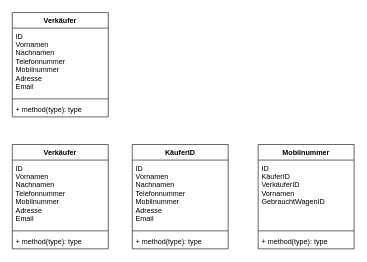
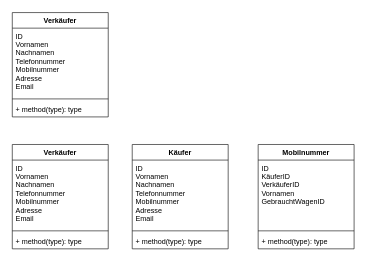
- <mxCell id="6" value="KäuferID" style="swimlane;fontStyle=1;align=center;verticalAlign=top;childLayout=stackLayout;horizontal=1;startSize=26;horizontalStack=0;resizeParent=1;resizeParentMax=0;resizeLast=0;collapsible=1;marginBottom=0;" vertex="1" parent="1"><mxGeometry x="220" y="240" width="160" height="174" as="geometry" /></mxCell>
+ <mxCell id="6" value="Käufer" style="swimlane;fontStyle=1;align=center;verticalAlign=top;childLayout=stackLayout;horizontal=1;startSize=26;horizontalStack=0;resizeParent=1;resizeParentMax=0;resizeLast=0;collapsible=1;marginBottom=0;" vertex="1" parent="1"><mxGeometry x="220" y="240" width="160" height="174" as="geometry" /></mxCell>
